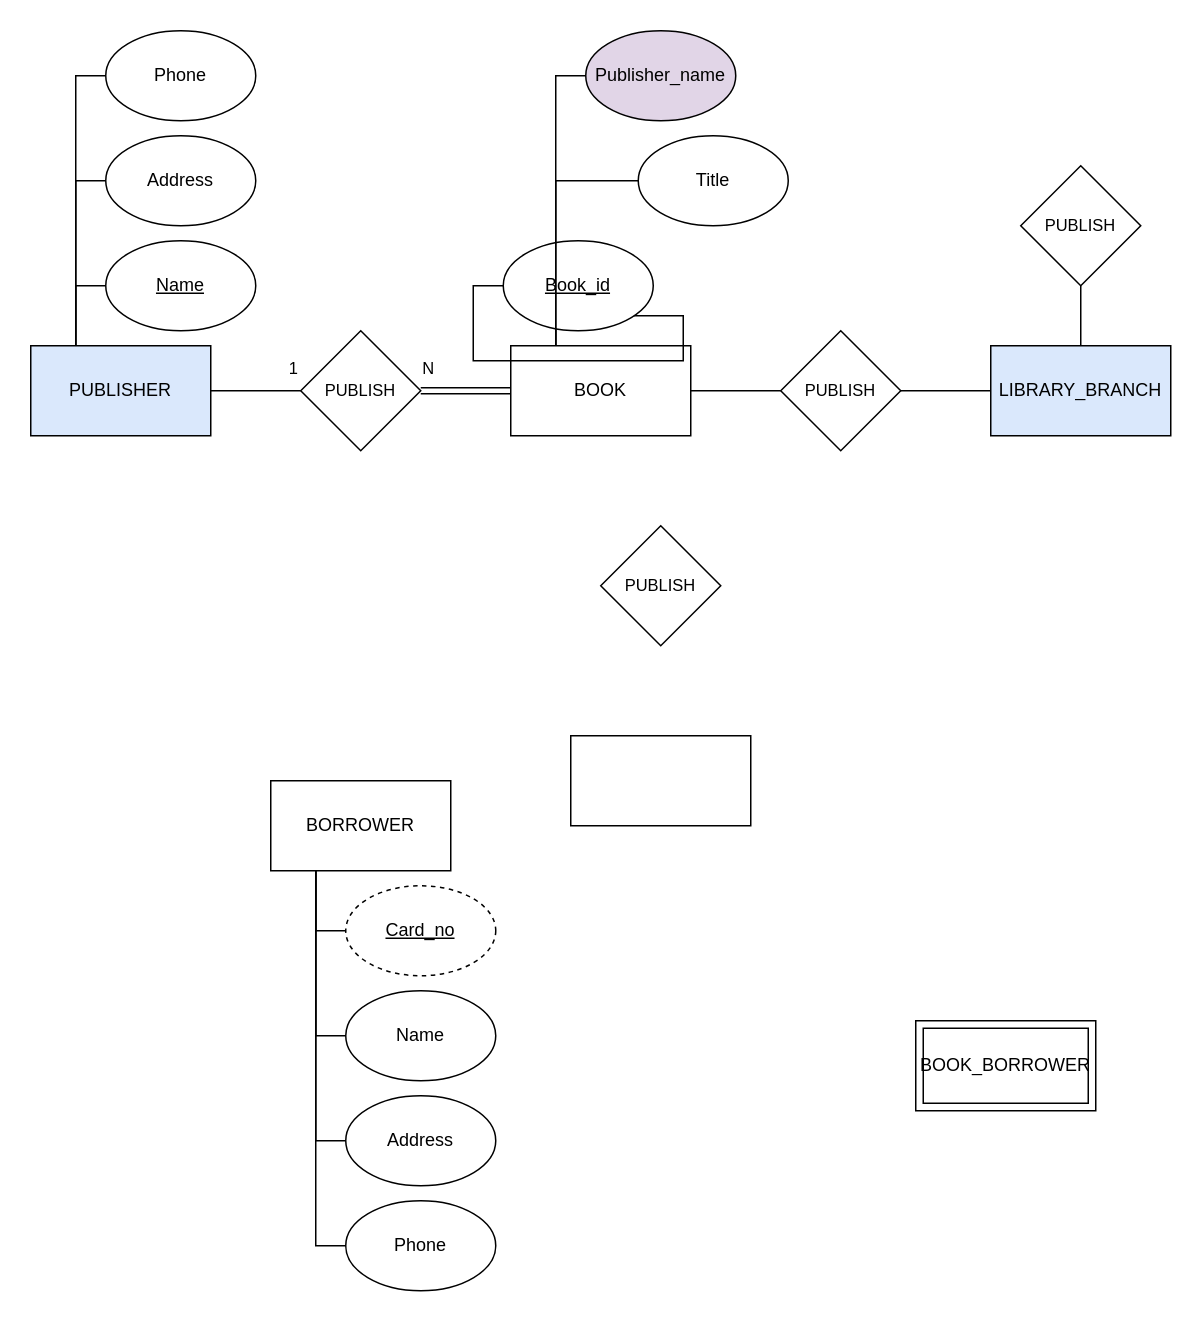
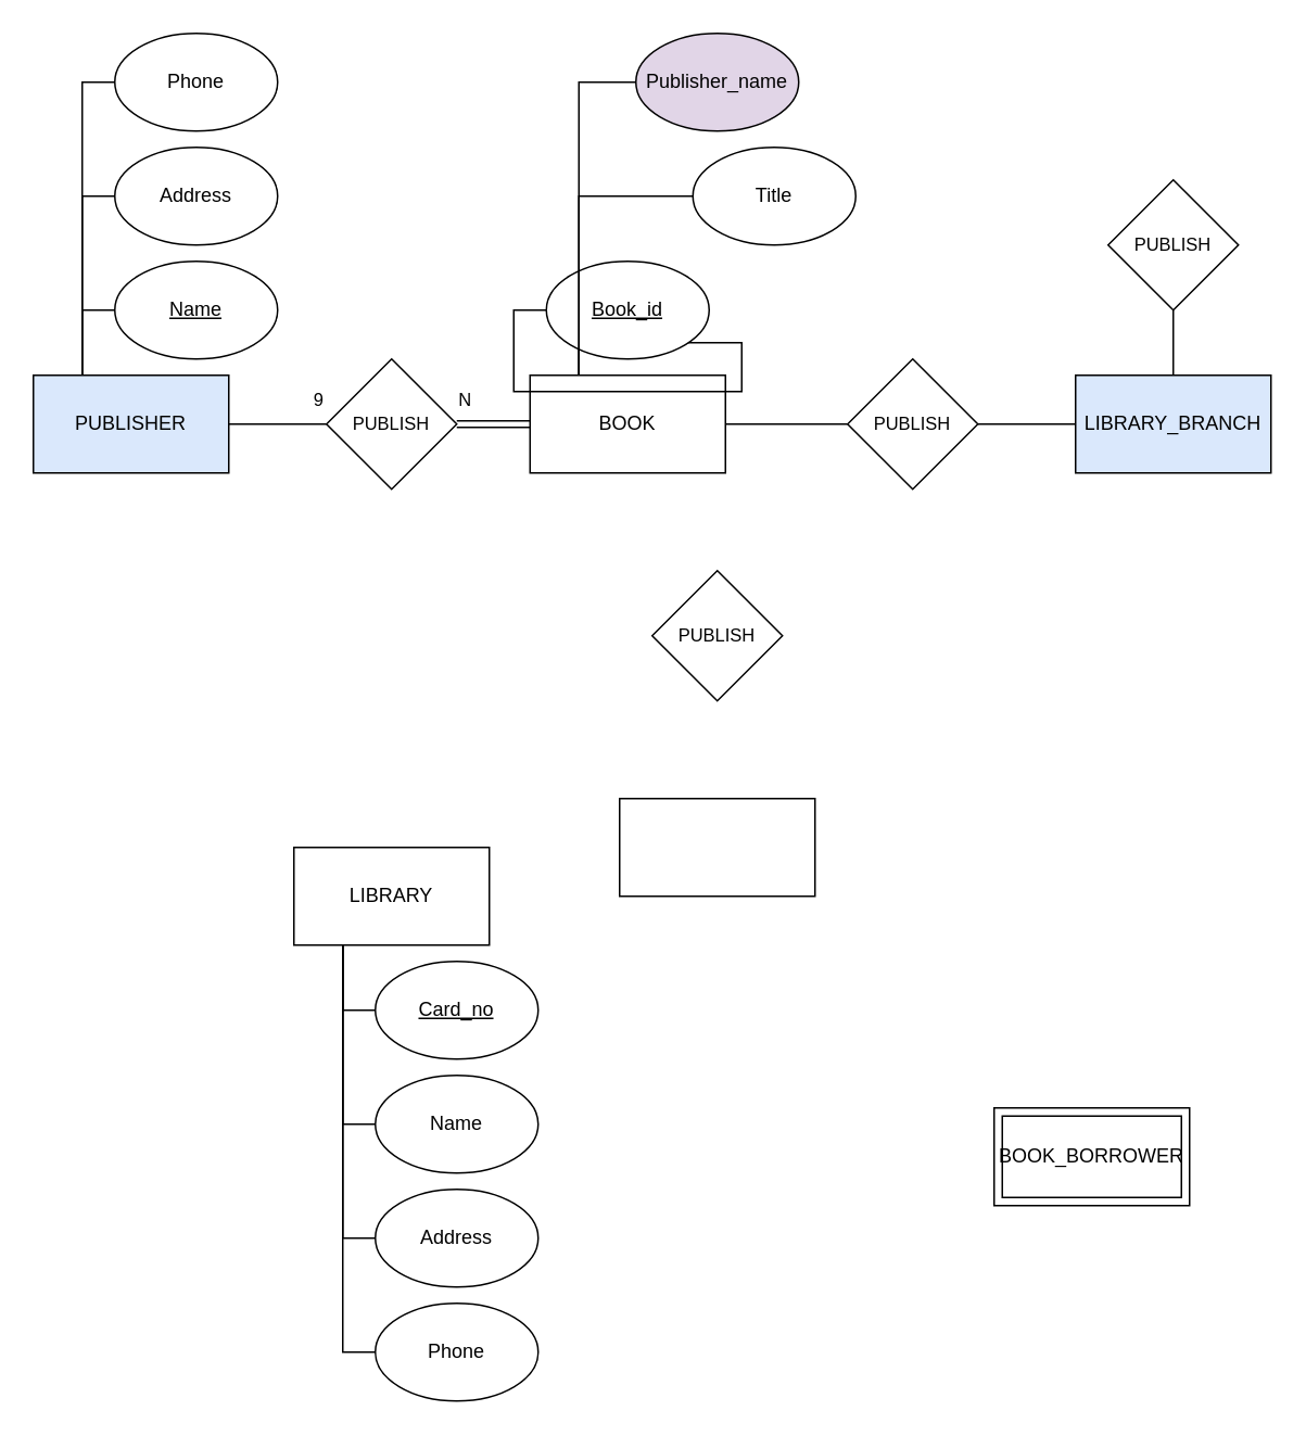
- <mxCell id="30" value="1" style="text;html=1;align=center;verticalAlign=middle;resizable=0;points=[];autosize=1;strokeColor=none;fillColor=none;fontSize=11;fontFamily=Helvetica;fontColor=default;" vertex="1" parent="1"><mxGeometry x="180" y="230" width="30" height="30" as="geometry" /></mxCell>
+ <mxCell id="30" value="9" style="text;html=1;align=center;verticalAlign=middle;resizable=0;points=[];autosize=1;strokeColor=none;fillColor=none;fontSize=11;fontFamily=Helvetica;fontColor=default;" vertex="1" parent="1"><mxGeometry x="180" y="230" width="30" height="30" as="geometry" /></mxCell>
- <mxCell id="3" value="BOOK" style="whiteSpace=wrap;html=1;" vertex="1" parent="1"><mxGeometry x="340" y="230" width="120" height="60" as="geometry" /></mxCell>
+ <mxCell id="3" value="BOOK" style="whiteSpace=wrap;html=1;" vertex="1" parent="1"><mxGeometry x="325" y="230" width="120" height="60" as="geometry" /></mxCell>
- <mxCell id="8" value="BORROWER" style="whiteSpace=wrap;html=1;" vertex="1" parent="1"><mxGeometry x="180" y="520" width="120" height="60" as="geometry" /></mxCell>
+ <mxCell id="8" value="LIBRARY" style="whiteSpace=wrap;html=1;" vertex="1" parent="1"><mxGeometry x="180" y="520" width="120" height="60" as="geometry" /></mxCell>
- <mxCell id="20" value="&lt;u&gt;Card_no&lt;/u&gt;" style="ellipse;whiteSpace=wrap;html=1;dashed=1;" vertex="1" parent="1"><mxGeometry x="230" y="590" width="100" height="60" as="geometry" /></mxCell>
+ <mxCell id="20" value="&lt;u&gt;Card_no&lt;/u&gt;" style="ellipse;whiteSpace=wrap;html=1;" vertex="1" parent="1"><mxGeometry x="230" y="590" width="100" height="60" as="geometry" /></mxCell>
